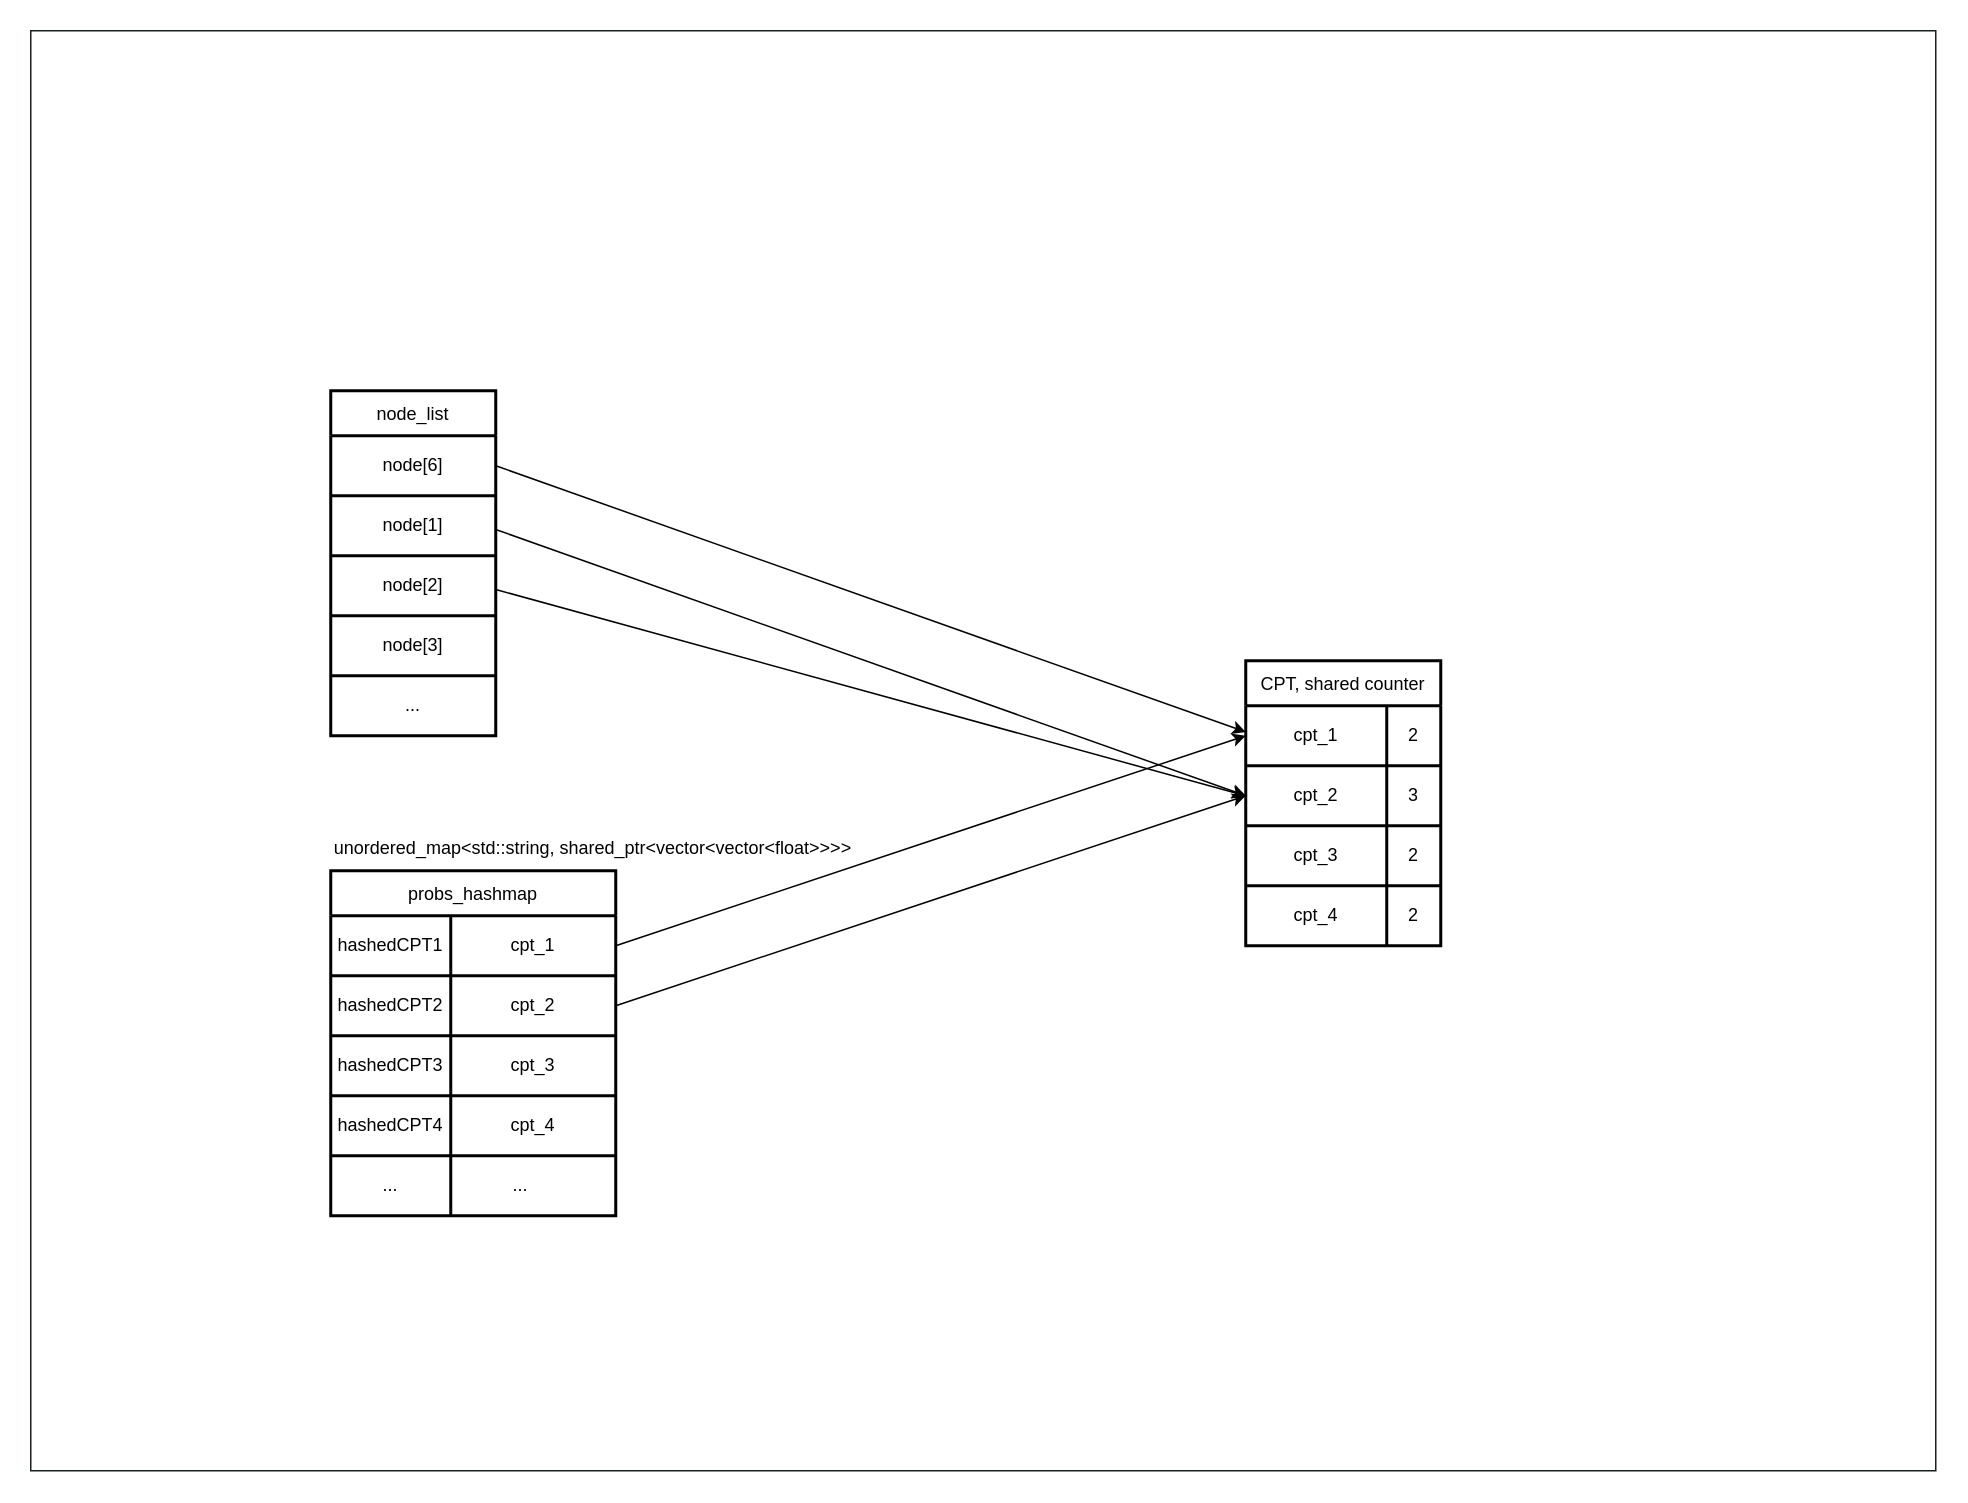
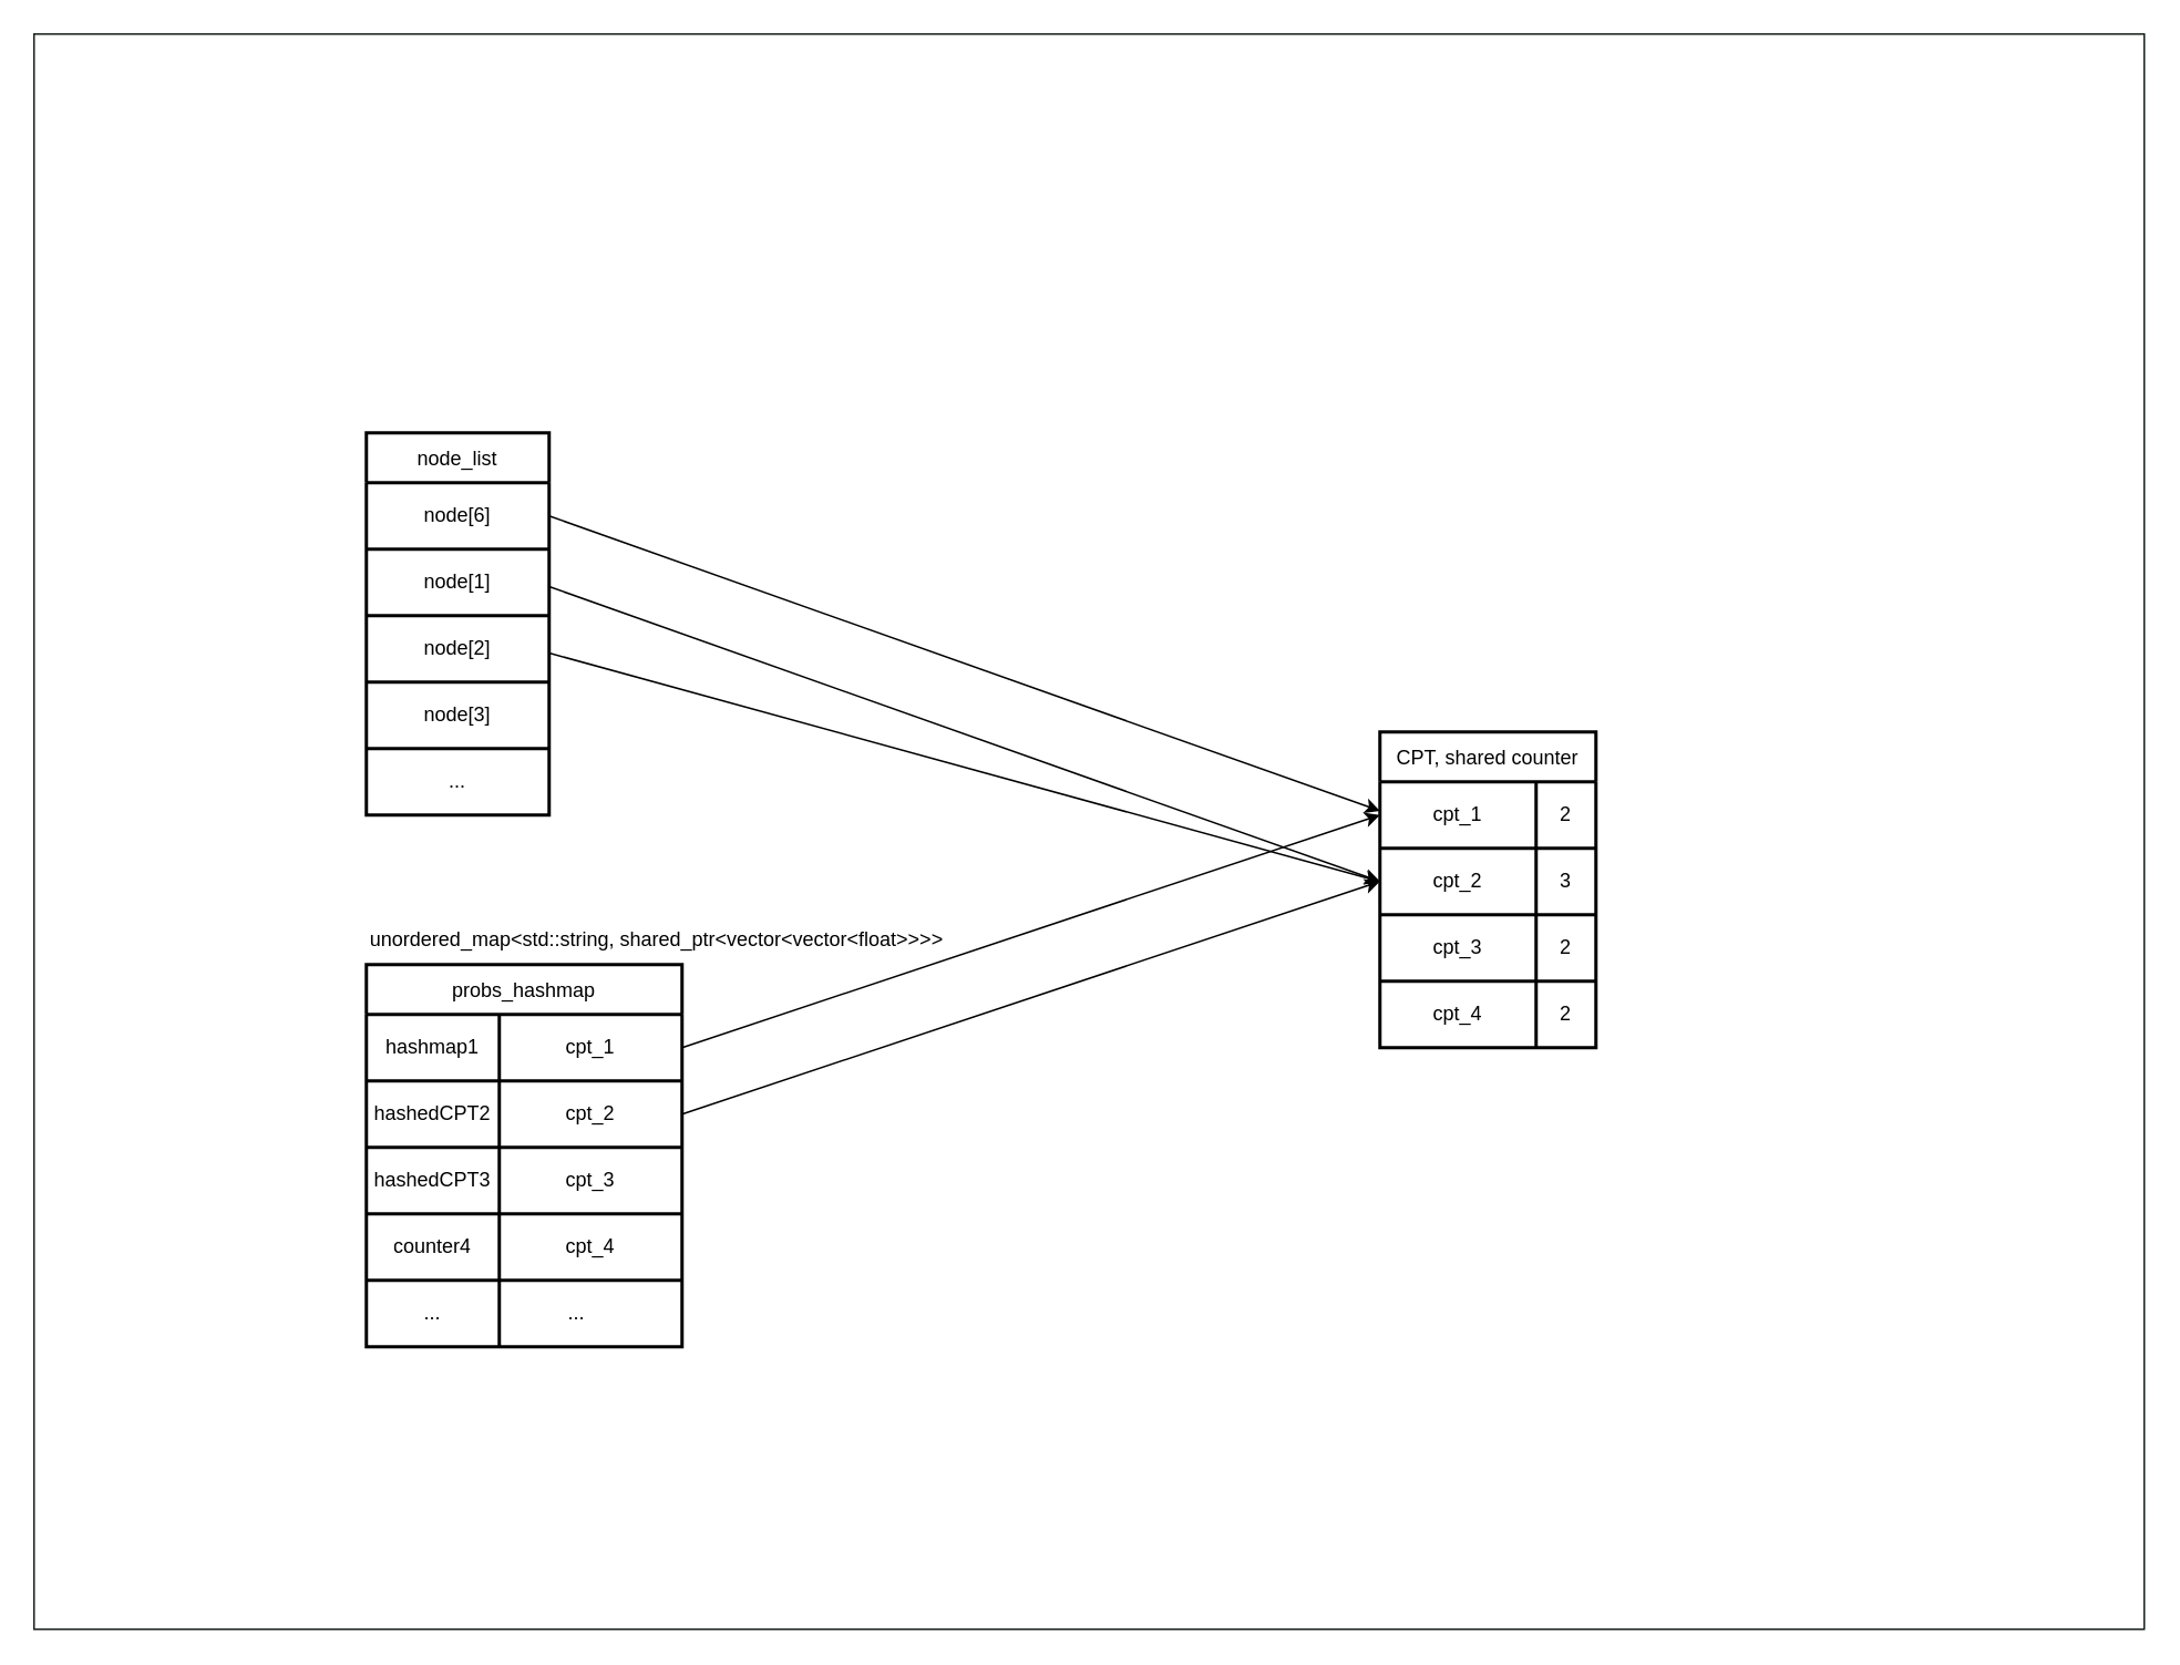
- <mxCell id="30" value="hashedCPT1" style="shape=partialRectangle;html=1;whiteSpace=wrap;connectable=0;overflow=hidden;fillColor=none;top=0;left=0;bottom=0;right=0;pointerEvents=1;strokeWidth=2;" vertex="1" parent="29"><mxGeometry width="80" height="40" as="geometry"><mxRectangle width="80" height="40" as="alternateBounds" /></mxGeometry></mxCell>
+ <mxCell id="30" value="hashmap1" style="shape=partialRectangle;html=1;whiteSpace=wrap;connectable=0;overflow=hidden;fillColor=none;top=0;left=0;bottom=0;right=0;pointerEvents=1;strokeWidth=2;" vertex="1" parent="29"><mxGeometry width="80" height="40" as="geometry"><mxRectangle width="80" height="40" as="alternateBounds" /></mxGeometry></mxCell>
- <mxCell id="39" value="hashedCPT4" style="shape=partialRectangle;html=1;whiteSpace=wrap;connectable=0;overflow=hidden;fillColor=none;top=0;left=0;bottom=0;right=0;pointerEvents=1;strokeWidth=2;" vertex="1" parent="38"><mxGeometry width="80" height="40" as="geometry"><mxRectangle width="80" height="40" as="alternateBounds" /></mxGeometry></mxCell>
+ <mxCell id="39" value="counter4" style="shape=partialRectangle;html=1;whiteSpace=wrap;connectable=0;overflow=hidden;fillColor=none;top=0;left=0;bottom=0;right=0;pointerEvents=1;strokeWidth=2;" vertex="1" parent="38"><mxGeometry width="80" height="40" as="geometry"><mxRectangle width="80" height="40" as="alternateBounds" /></mxGeometry></mxCell>
